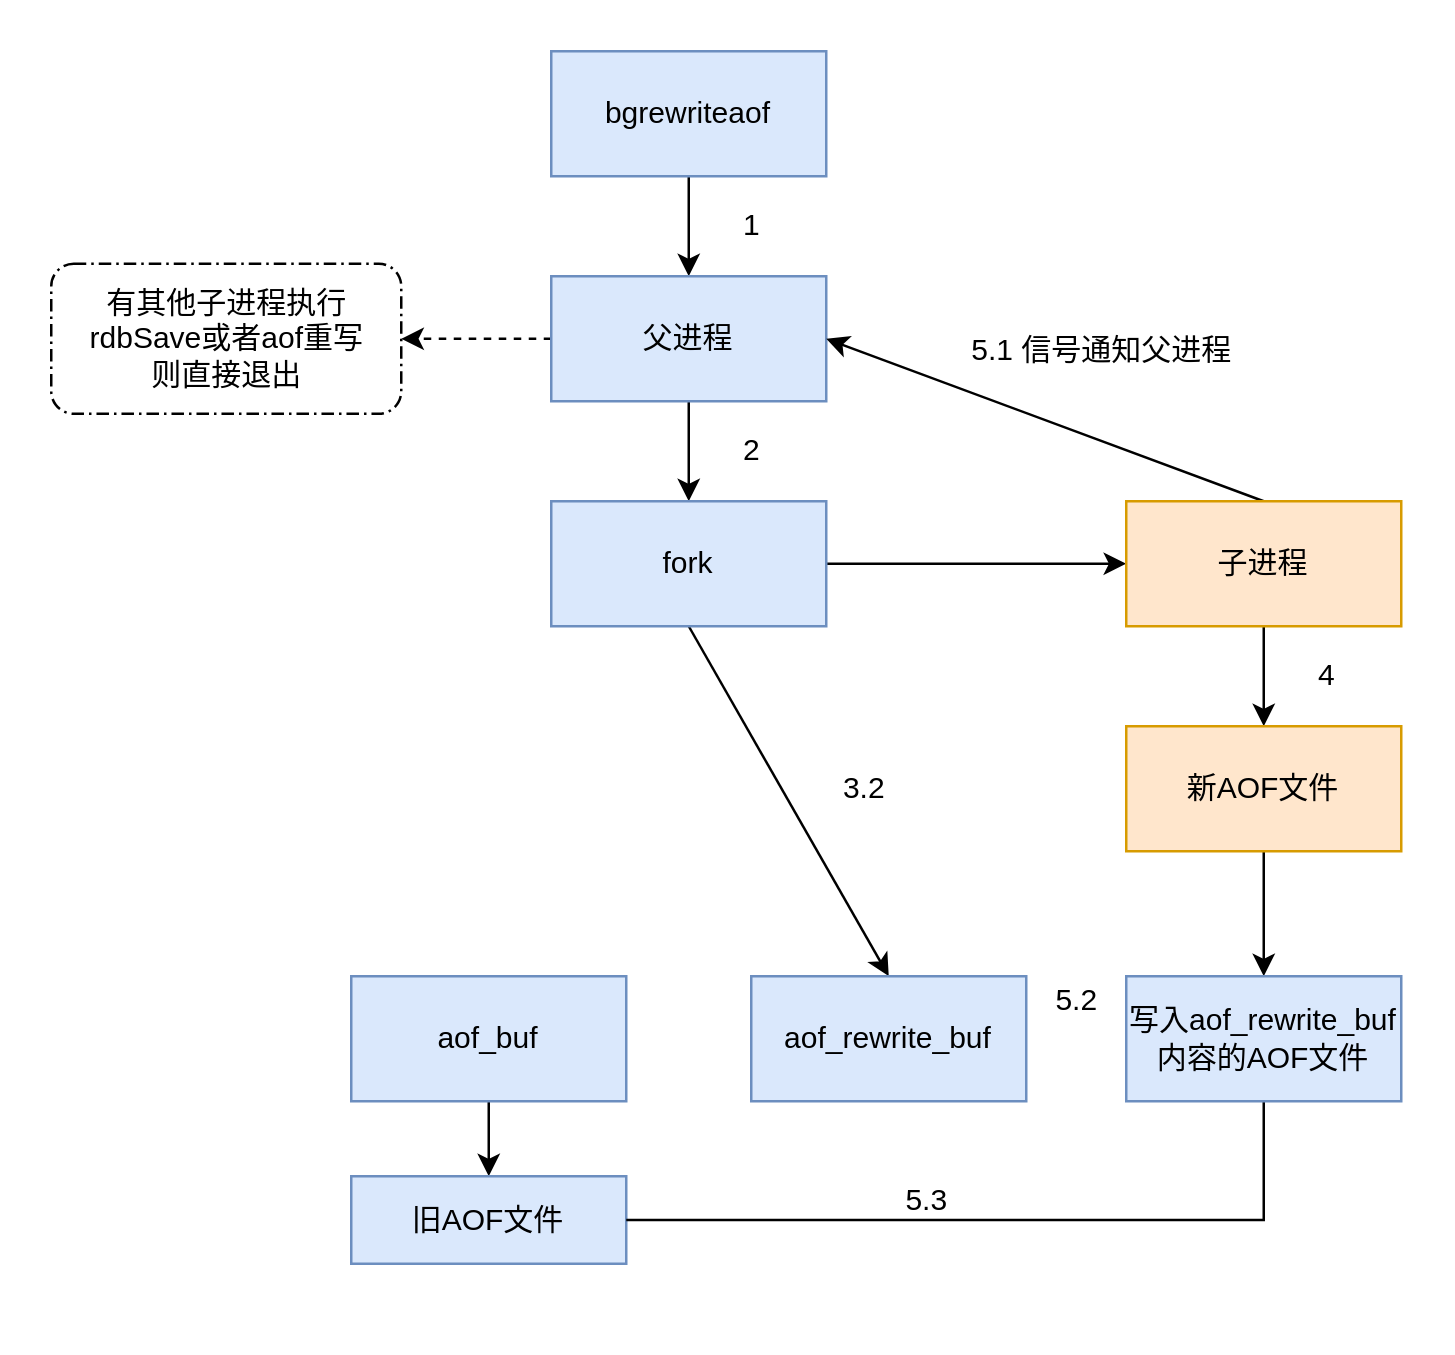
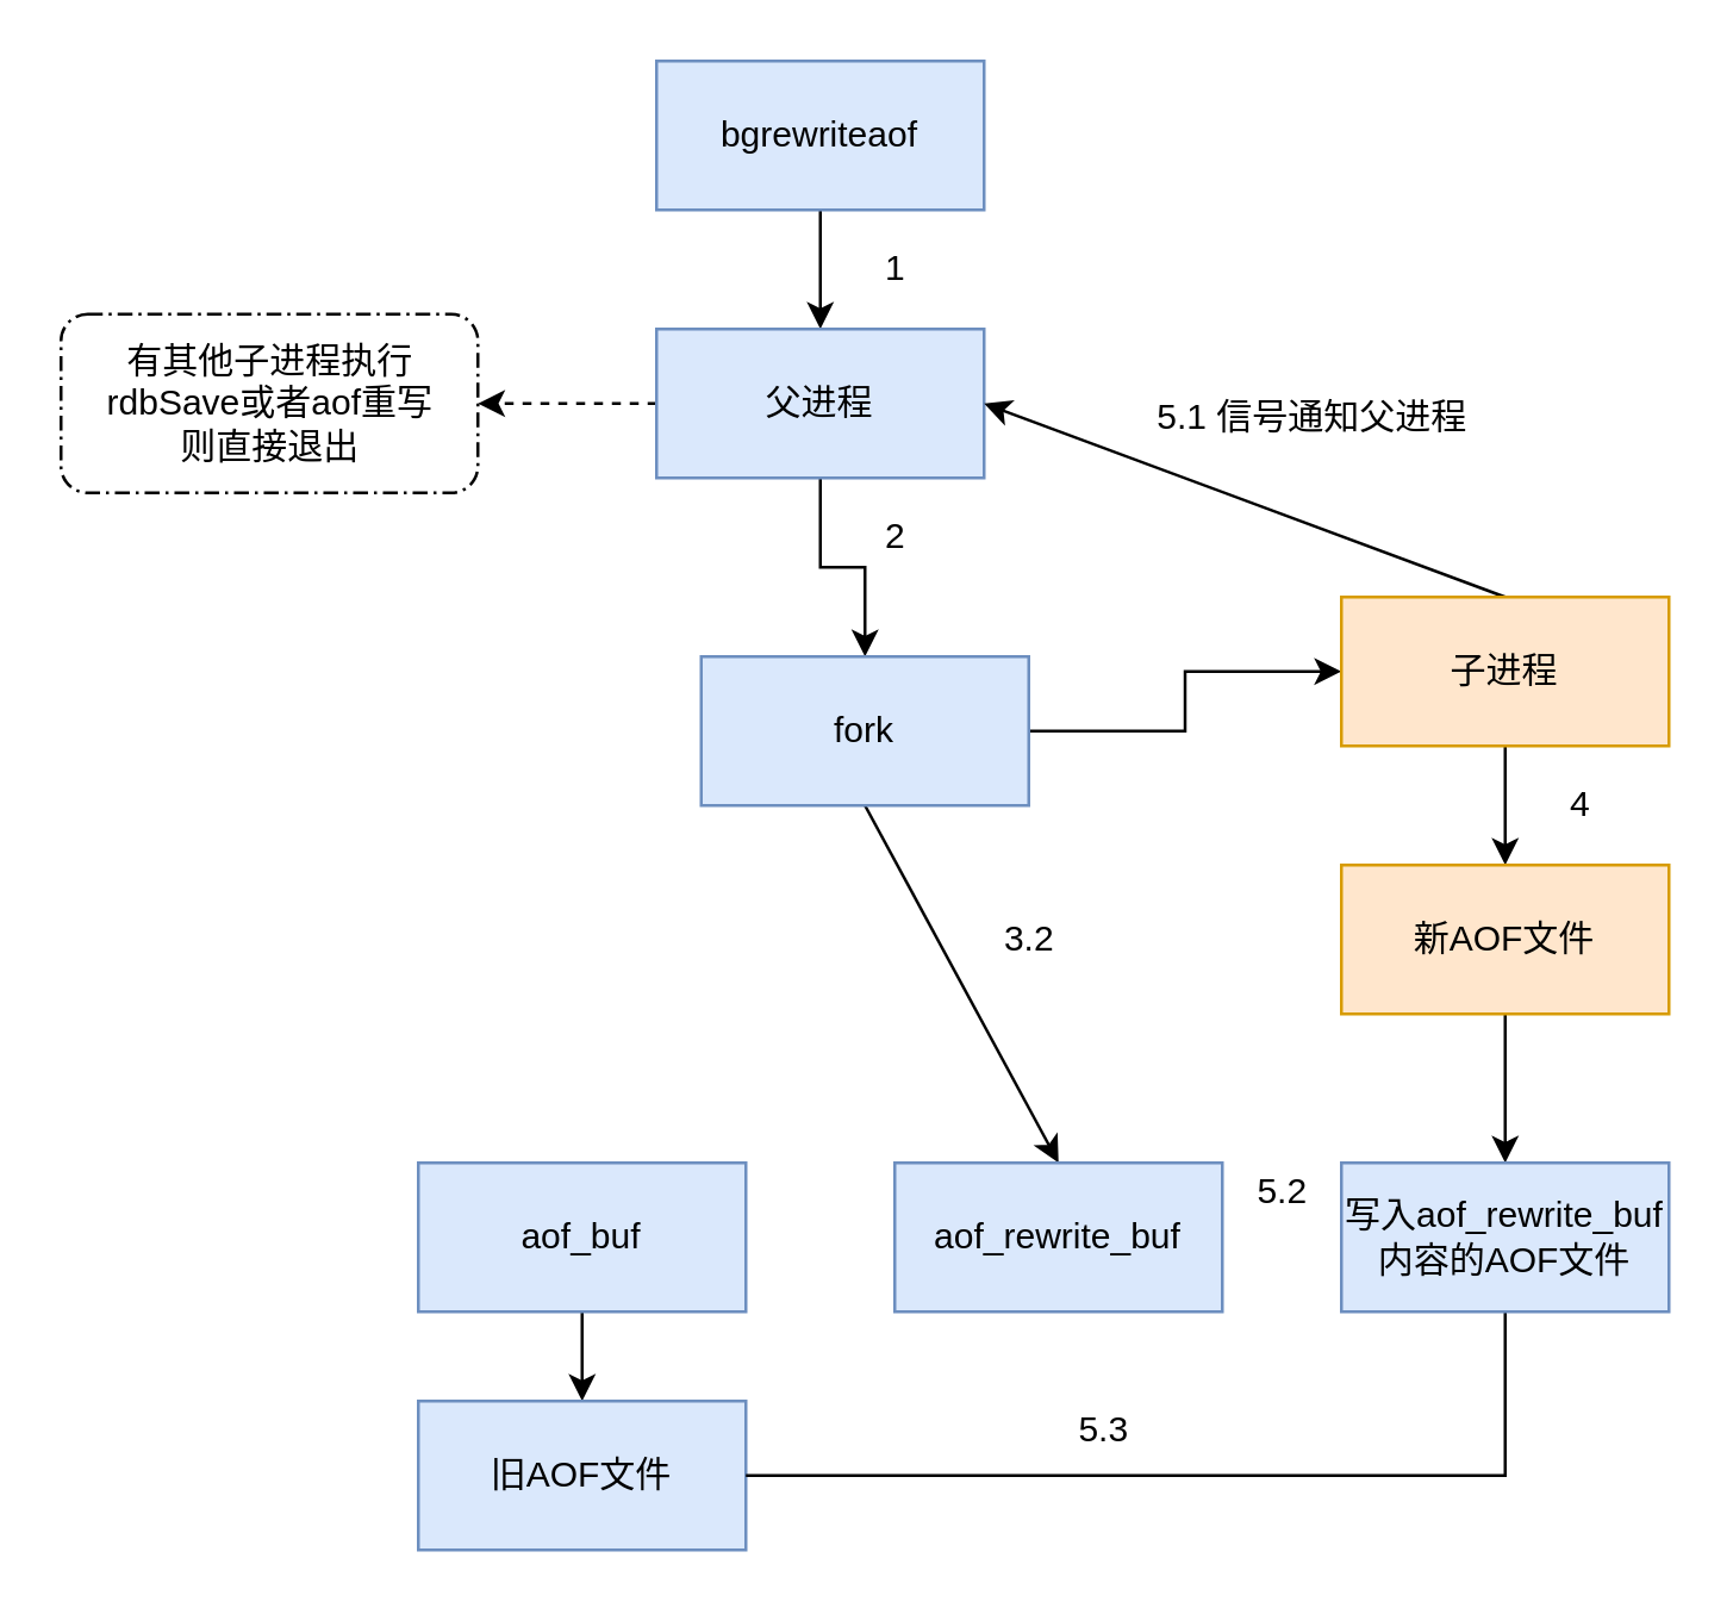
- <mxCell id="9" value="fork" style="rounded=0;whiteSpace=wrap;html=1;fillColor=#dae8fc;strokeColor=#6c8ebf;" vertex="1" parent="1"><mxGeometry x="220" y="200" width="110" height="50" as="geometry" /></mxCell>
+ <mxCell id="9" value="fork" style="rounded=0;whiteSpace=wrap;html=1;fillColor=#dae8fc;strokeColor=#6c8ebf;" vertex="1" parent="1"><mxGeometry x="235" y="220" width="110" height="50" as="geometry" /></mxCell>
- <mxCell id="16" value="旧AOF文件" style="rounded=0;whiteSpace=wrap;html=1;fillColor=#dae8fc;strokeColor=#6c8ebf;" vertex="1" parent="1"><mxGeometry x="140" y="470" width="110" height="35" as="geometry" /></mxCell>
+ <mxCell id="16" value="旧AOF文件" style="rounded=0;whiteSpace=wrap;html=1;fillColor=#dae8fc;strokeColor=#6c8ebf;" vertex="1" parent="1"><mxGeometry x="140" y="470" width="110" height="50" as="geometry" /></mxCell>
